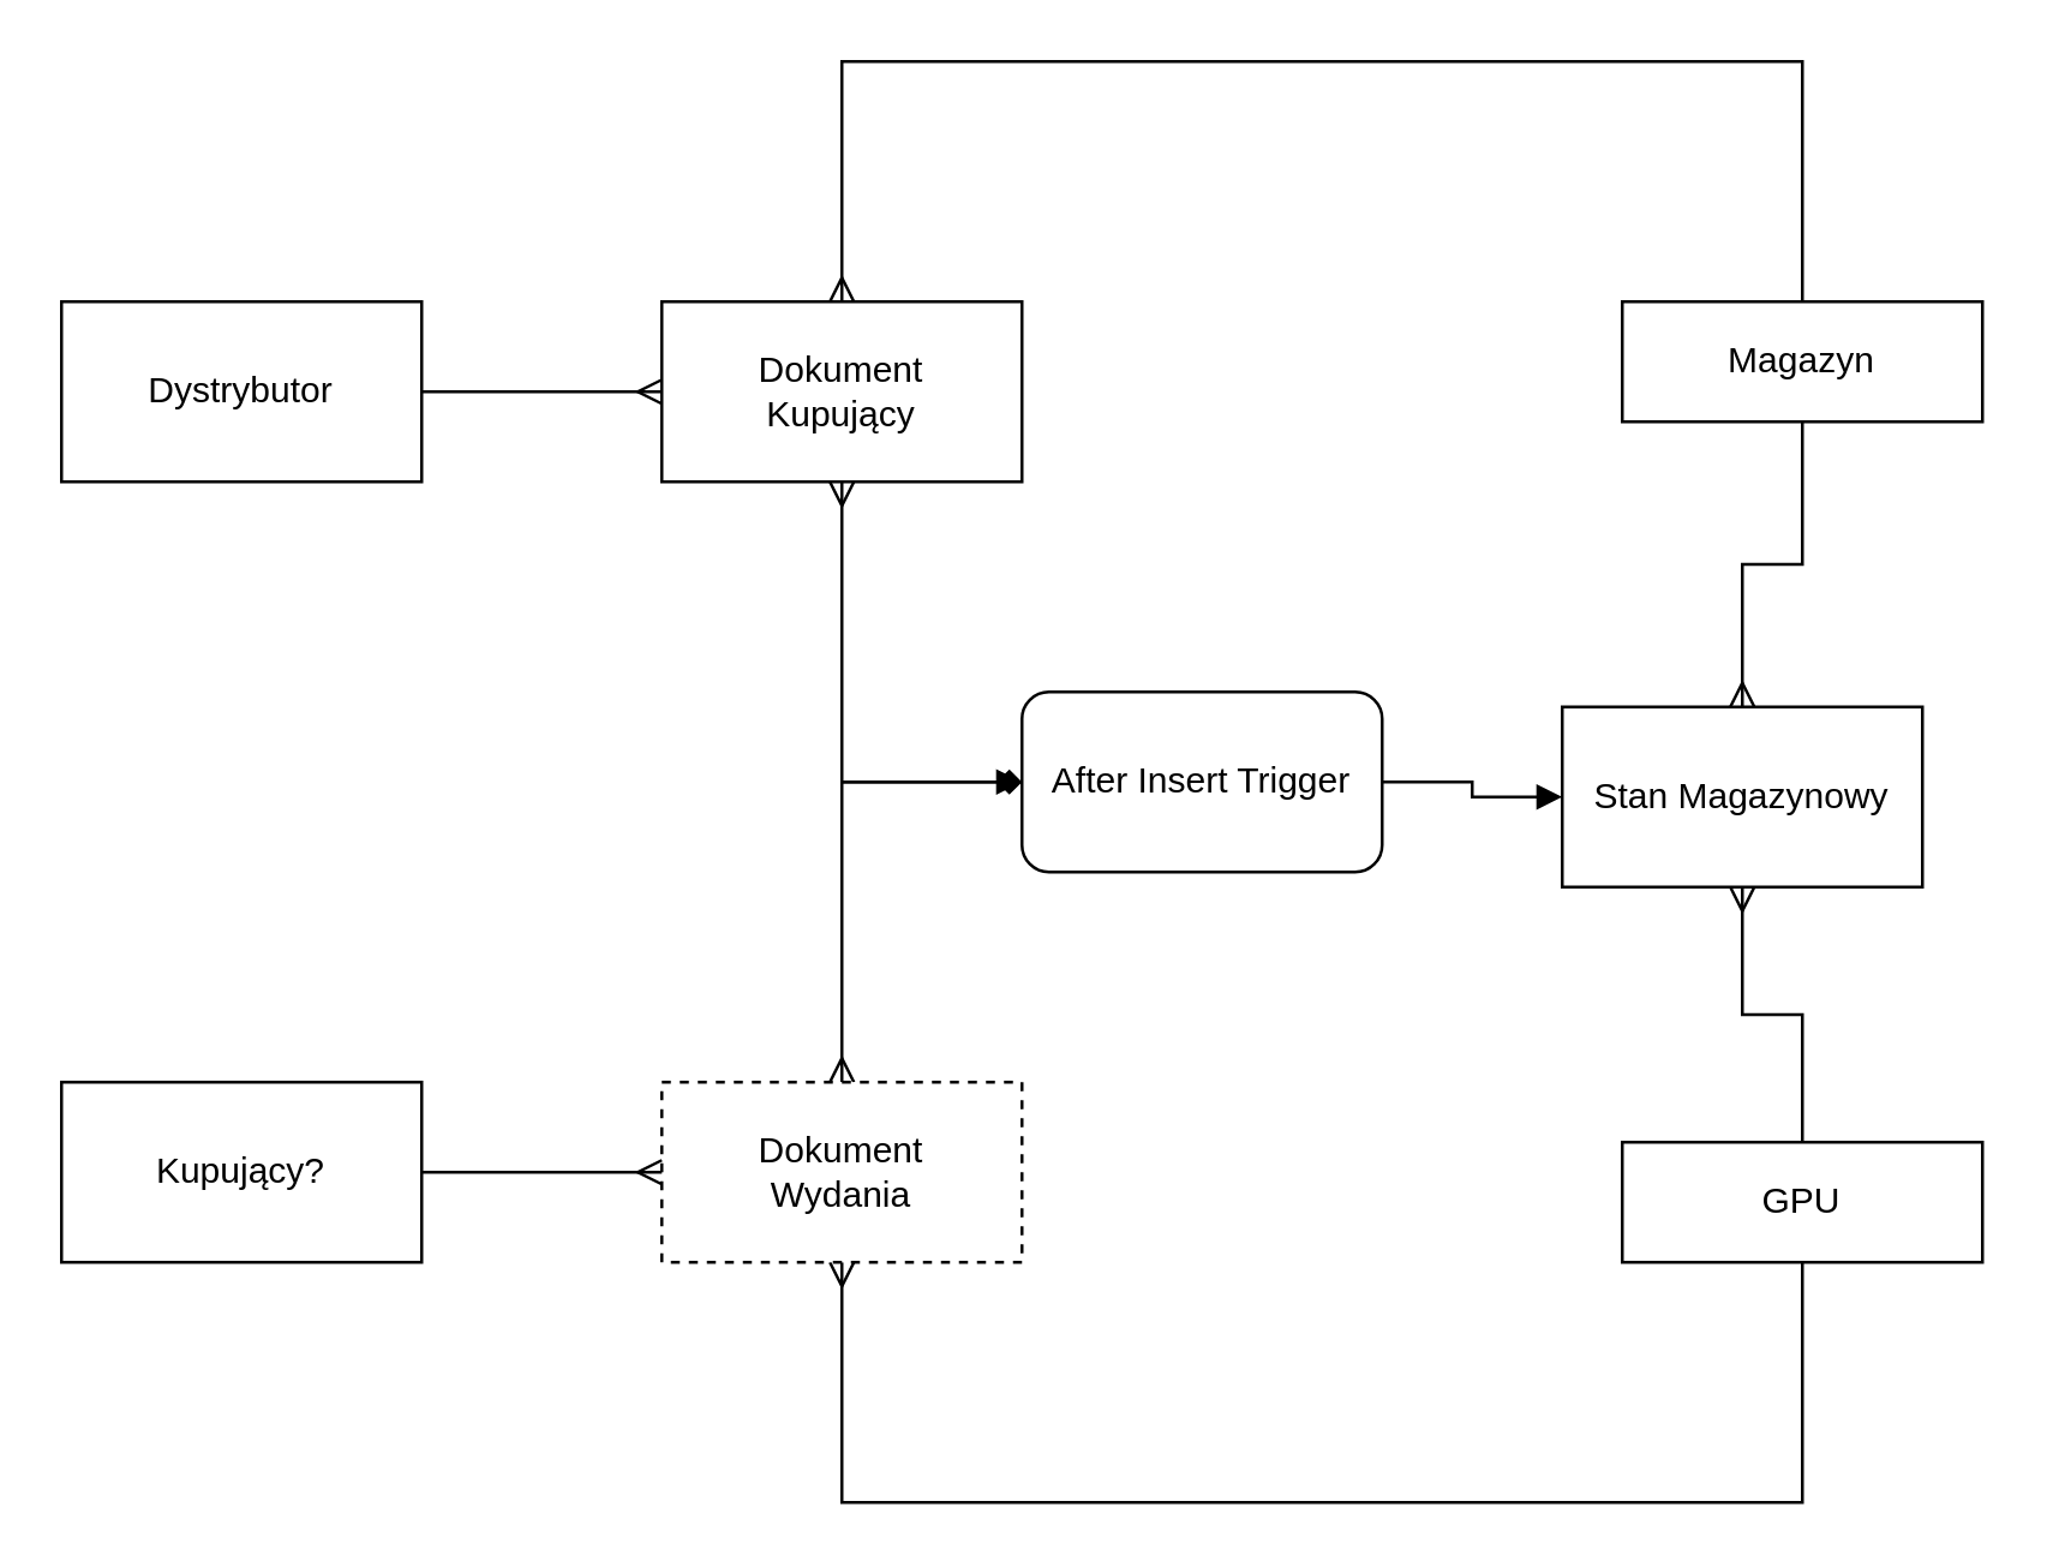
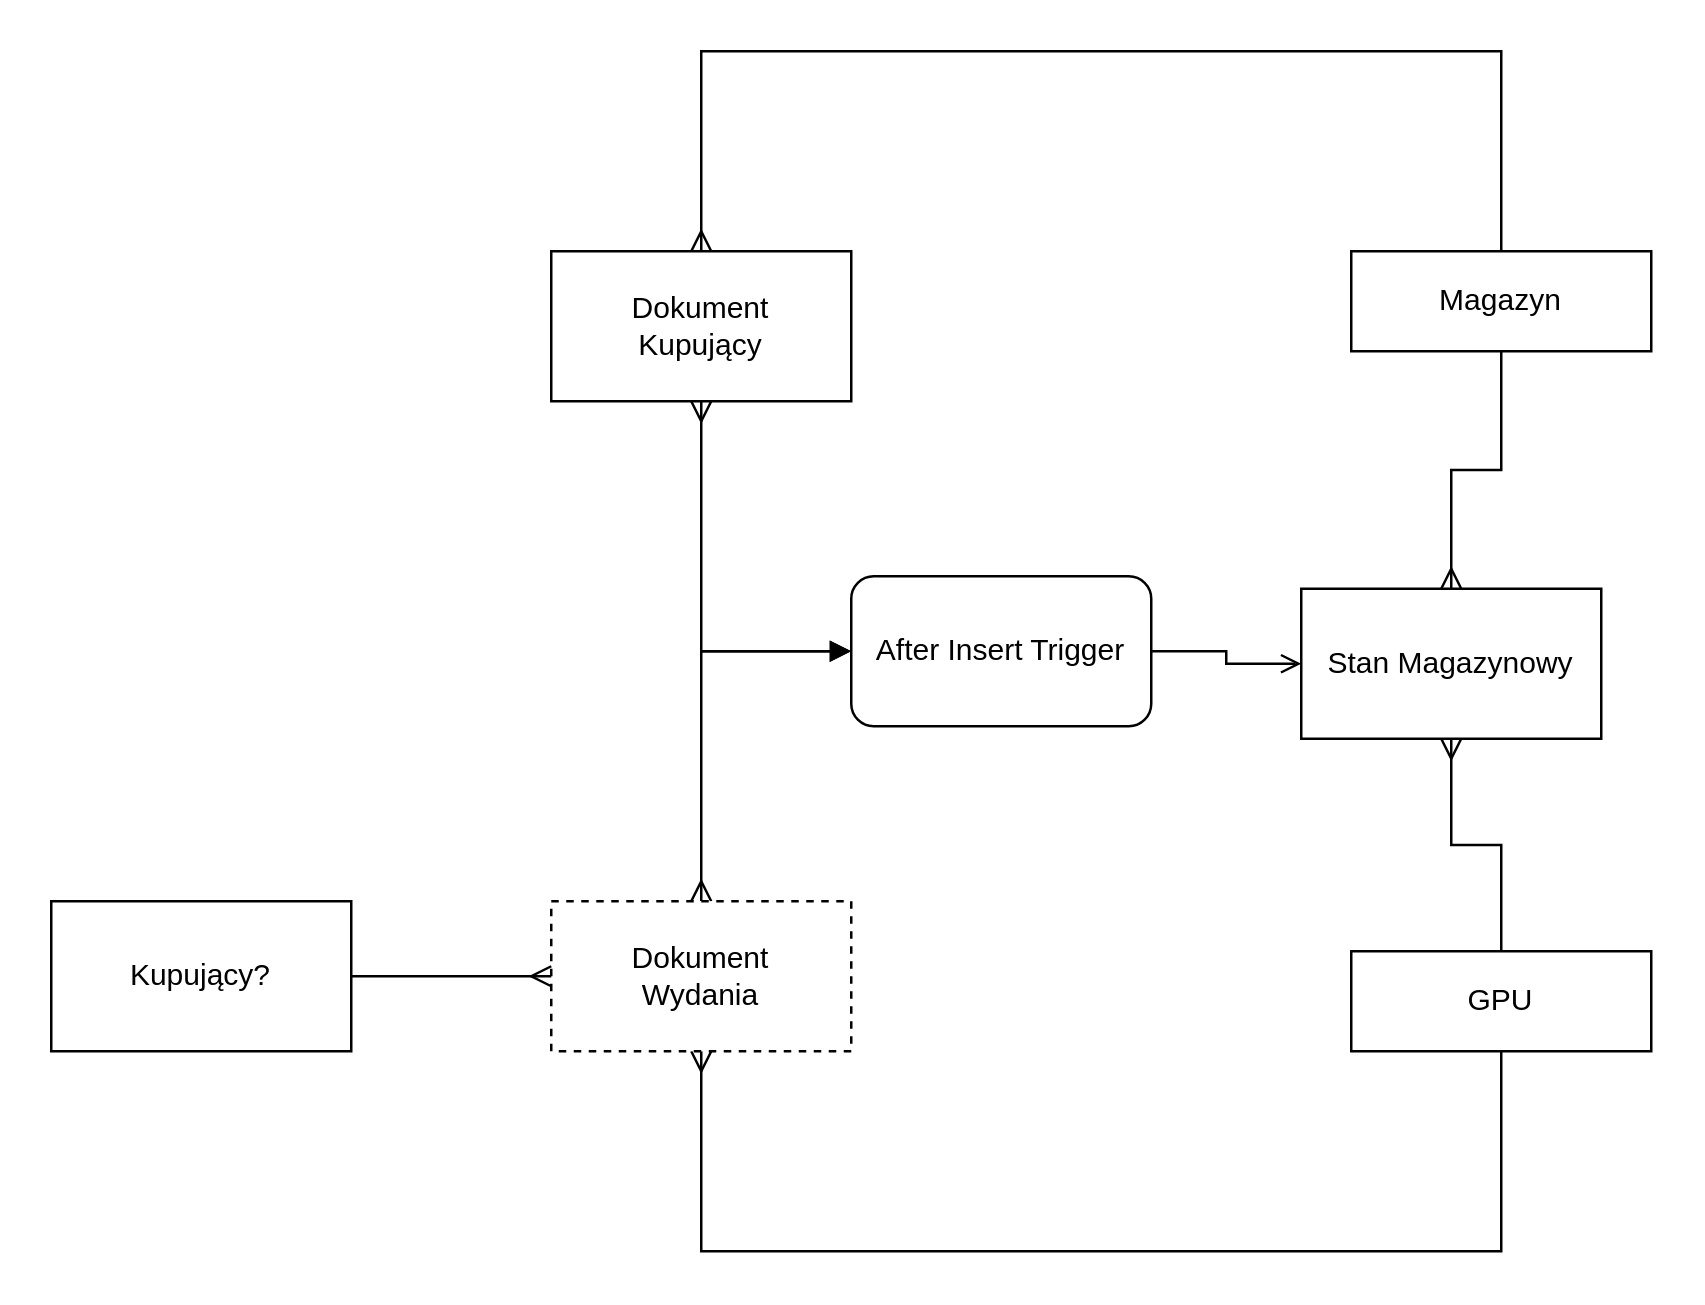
- <mxCell id="16" value="Dystrybutor" style="rounded=0;whiteSpace=wrap;html=1;" vertex="1" parent="1"><mxGeometry x="20" y="100" width="120" height="60" as="geometry" /></mxCell>
- <mxCell id="15" style="edgeStyle=orthogonalEdgeStyle;rounded=0;orthogonalLoop=1;jettySize=auto;html=1;entryX=0;entryY=0.5;entryDx=0;entryDy=0;startArrow=none;startFill=0;endArrow=ERmany;endFill=0;elbow=vertical;" edge="1" parent="1" source="16" target="9"><mxGeometry relative="1" as="geometry" /></mxCell>
- <mxCell id="10" style="edgeStyle=orthogonalEdgeStyle;rounded=0;orthogonalLoop=1;jettySize=auto;html=1;entryX=0;entryY=0.5;entryDx=0;entryDy=0;endArrow=diamond;endFill=1;elbow=vertical;startArrow=ERmany;startFill=0;" edge="1" parent="1" source="11" target="14"><mxGeometry relative="1" as="geometry" /></mxCell>
+ <mxCell id="10" style="edgeStyle=orthogonalEdgeStyle;rounded=0;orthogonalLoop=1;jettySize=auto;html=1;entryX=0;entryY=0.5;entryDx=0;entryDy=0;endArrow=block;endFill=1;elbow=vertical;startArrow=ERmany;startFill=0;" edge="1" parent="1" source="11" target="14"><mxGeometry relative="1" as="geometry" /></mxCell>
- <mxCell id="13" style="edgeStyle=orthogonalEdgeStyle;rounded=0;orthogonalLoop=1;jettySize=auto;html=1;entryX=0;entryY=0.5;entryDx=0;entryDy=0;endArrow=block;endFill=1;elbow=vertical;" edge="1" parent="1" source="14" target="12"><mxGeometry relative="1" as="geometry" /></mxCell>
+ <mxCell id="13" style="edgeStyle=orthogonalEdgeStyle;rounded=0;orthogonalLoop=1;jettySize=auto;html=1;entryX=0;entryY=0.5;entryDx=0;entryDy=0;endArrow=open;endFill=1;elbow=vertical;" edge="1" parent="1" source="14" target="12"><mxGeometry relative="1" as="geometry" /></mxCell>
